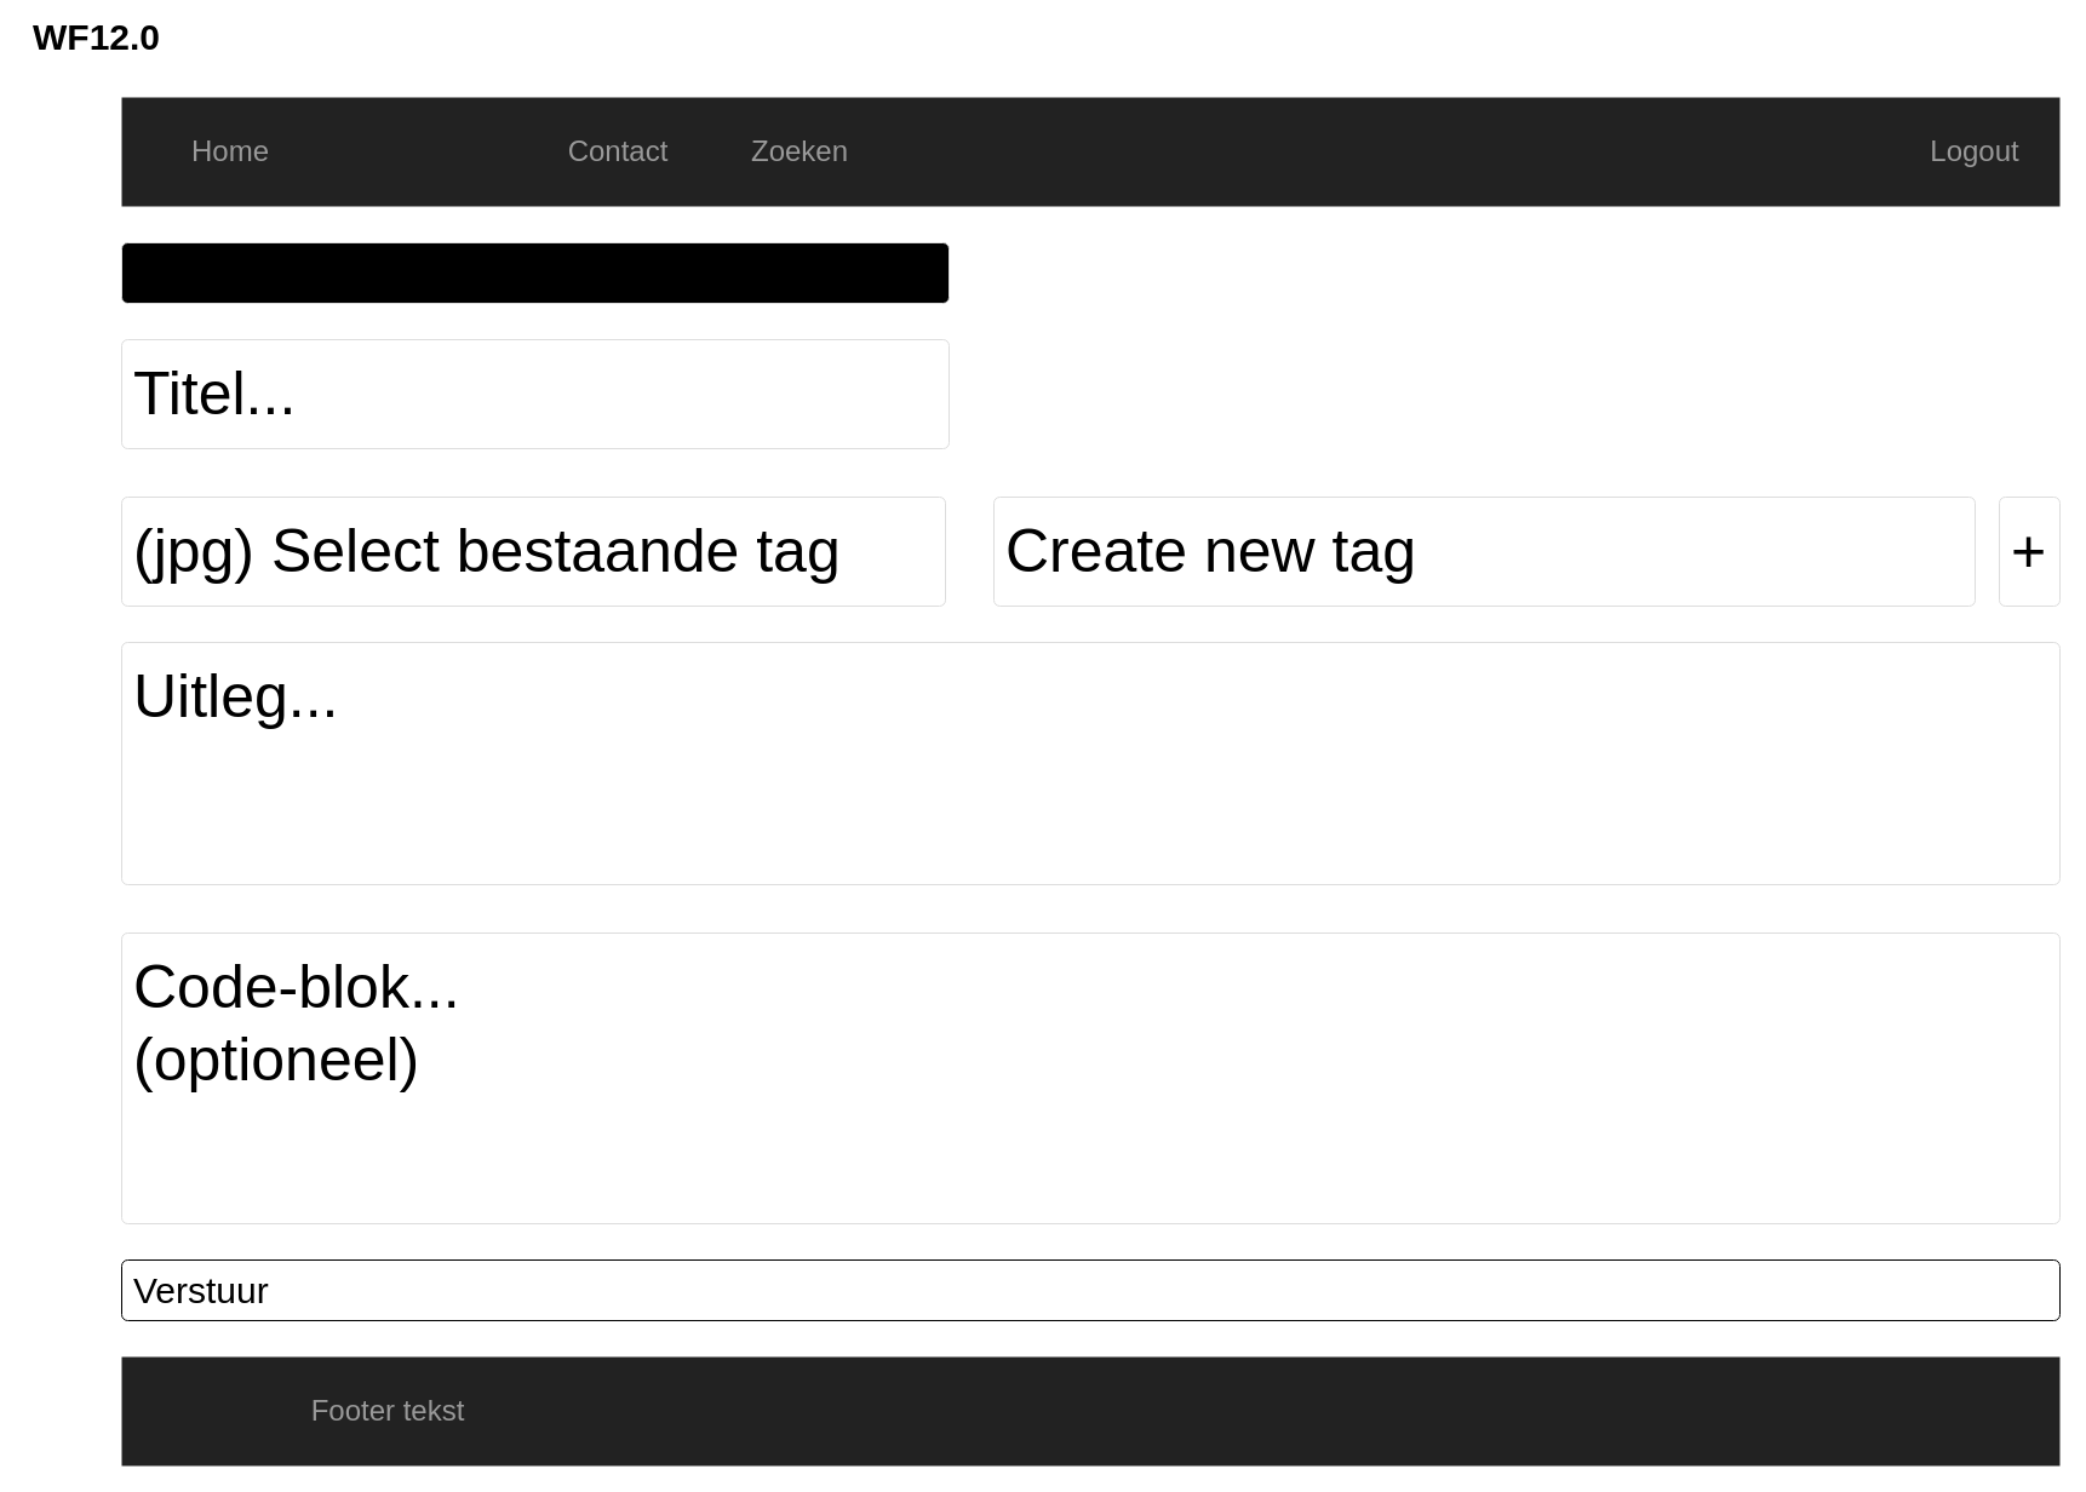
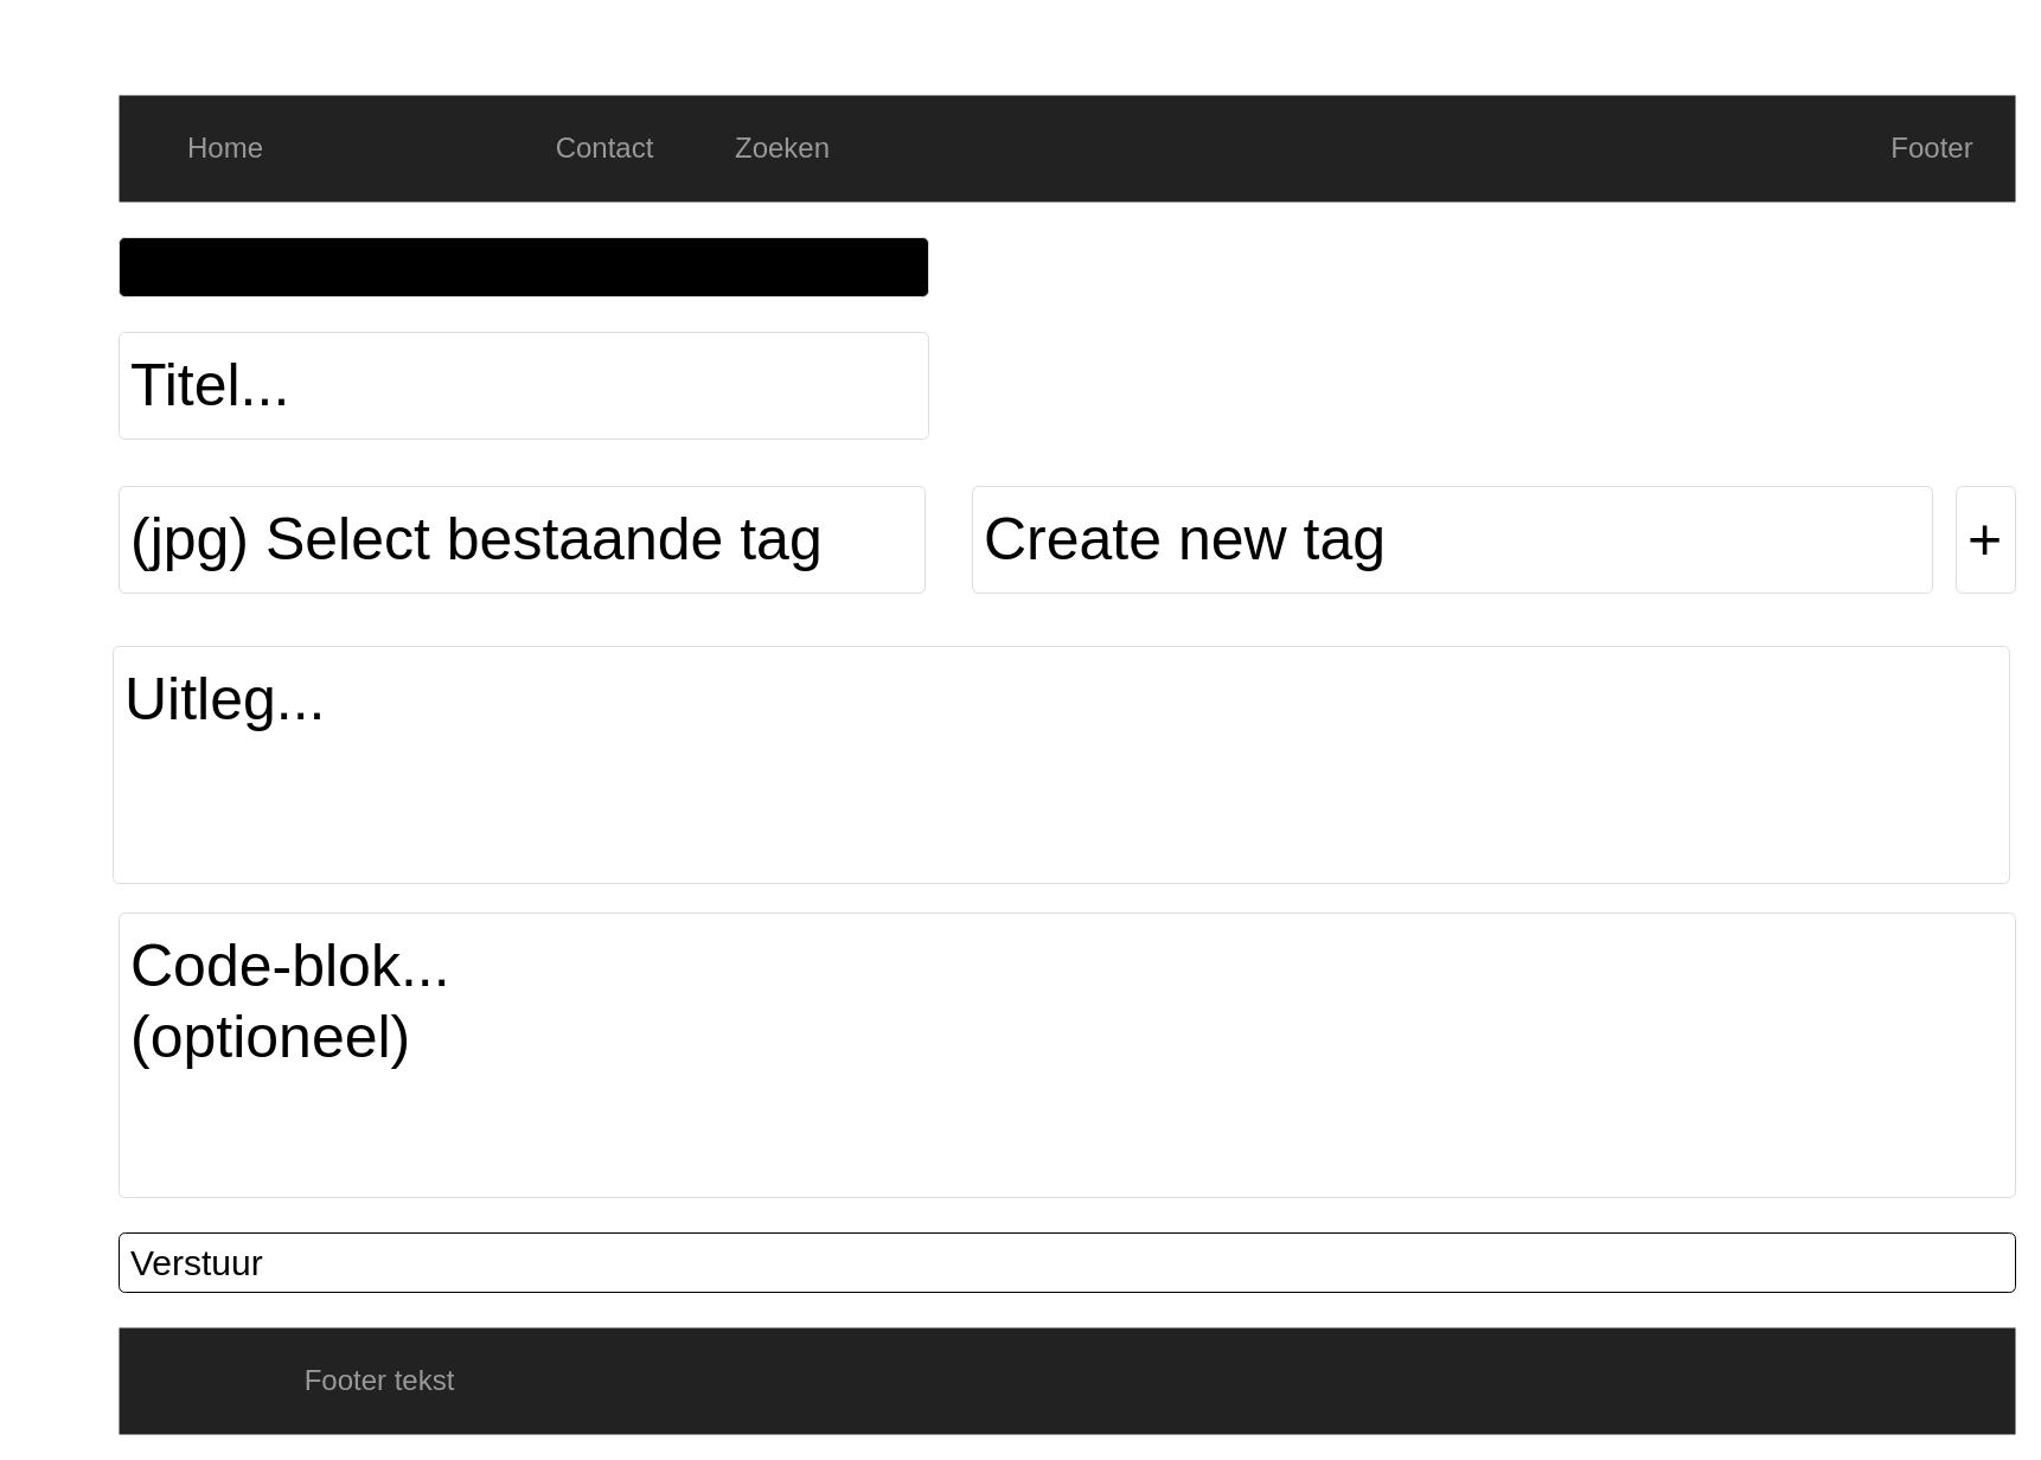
- <mxCell id="7" value="WF12.0" style="html=1;shadow=0;dashed=0;shape=mxgraph.bootstrap.rect;strokeColor=none;fillColor=none;fontColor=#000000;align=left;spacingLeft=5;whiteSpace=wrap;rounded=0;fontStyle=1;fontSize=30;" parent="1" vertex="1"><mxGeometry y="20" width="200" height="20" as="geometry" x="20" /></mxCell>
- <mxCell id="4" value="Logout" style="html=1;shadow=0;dashed=0;fillColor=none;strokeColor=none;shape=mxgraph.bootstrap.rect;fontColor=#999999;whiteSpace=wrap;fontSize=24;" parent="2" vertex="1"><mxGeometry x="1460" width="140" height="90" as="geometry" /></mxCell>
+ <mxCell id="4" value="Footer" style="html=1;shadow=0;dashed=0;fillColor=none;strokeColor=none;shape=mxgraph.bootstrap.rect;fontColor=#999999;whiteSpace=wrap;fontSize=24;" parent="2" vertex="1"><mxGeometry x="1460" width="140" height="90" as="geometry" /></mxCell>
- <mxCell id="12" value="&lt;font style=&quot;font-size: 50px&quot;&gt;Uitleg...&lt;br&gt;&lt;/font&gt;" style="html=1;shadow=0;dashed=0;shape=mxgraph.bootstrap.rrect;rSize=5;fontSize=12;strokeColor=#dddddd;align=left;spacing=10;verticalAlign=top;whiteSpace=wrap;rounded=0;" parent="1" vertex="1"><mxGeometry x="100" y="530" width="1600" height="200" as="geometry" /></mxCell>
+ <mxCell id="12" value="&lt;font style=&quot;font-size: 50px&quot;&gt;Uitleg...&lt;br&gt;&lt;/font&gt;" style="html=1;shadow=0;dashed=0;shape=mxgraph.bootstrap.rrect;rSize=5;fontSize=12;strokeColor=#dddddd;align=left;spacing=10;verticalAlign=top;whiteSpace=wrap;rounded=0;" parent="1" vertex="1"><mxGeometry x="95" y="545" width="1600" height="200" as="geometry" /></mxCell>
